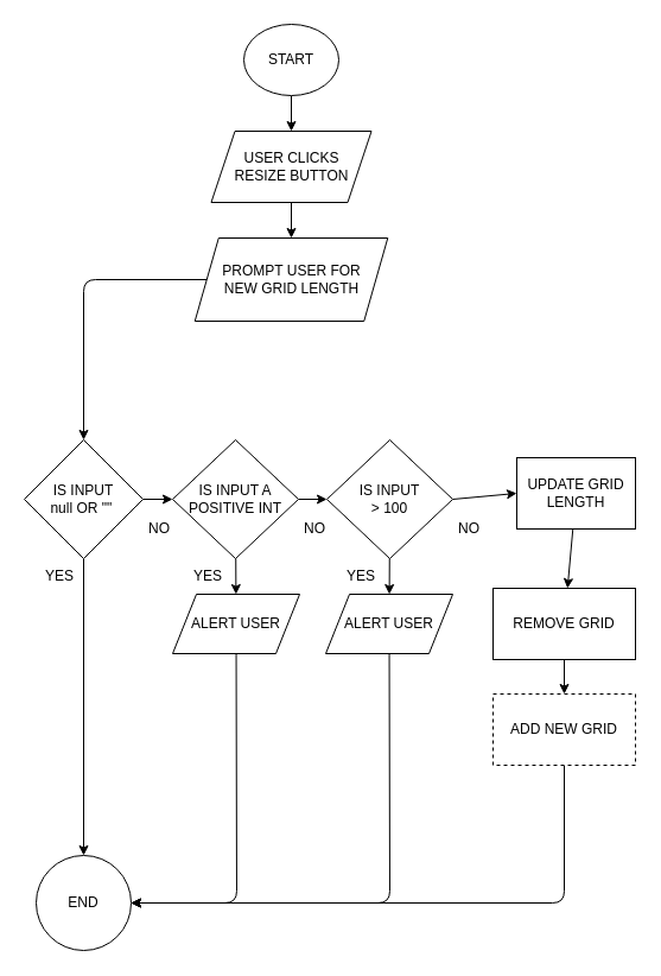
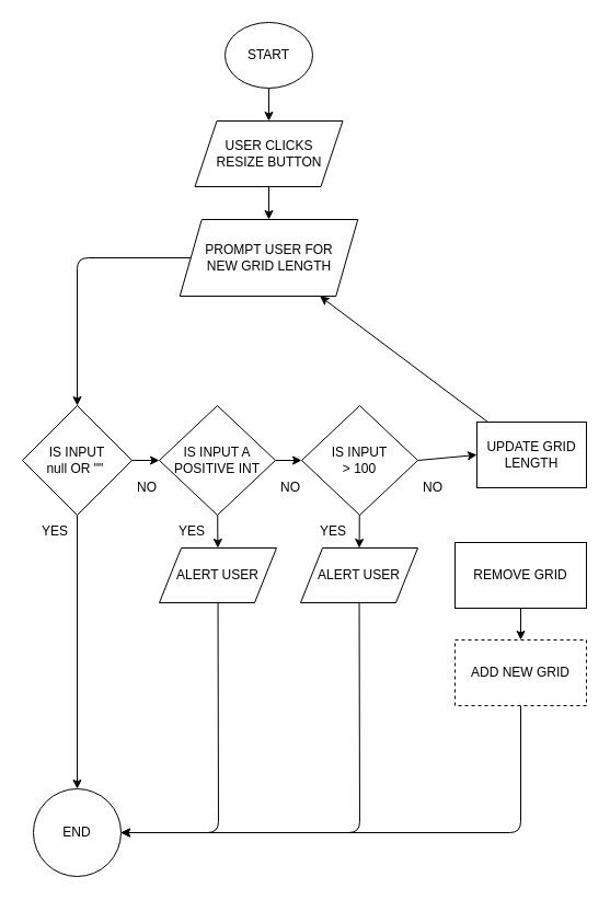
- <mxCell id="28" value="" style="edgeStyle=none;html=1;" edge="1" parent="1" source="29" target="31"><mxGeometry relative="1" as="geometry" /></mxCell>
+ <mxCell id="28" value="" style="edgeStyle=none;html=1;" edge="1" parent="1" source="29" target="7"><mxGeometry relative="1" as="geometry" /></mxCell>
